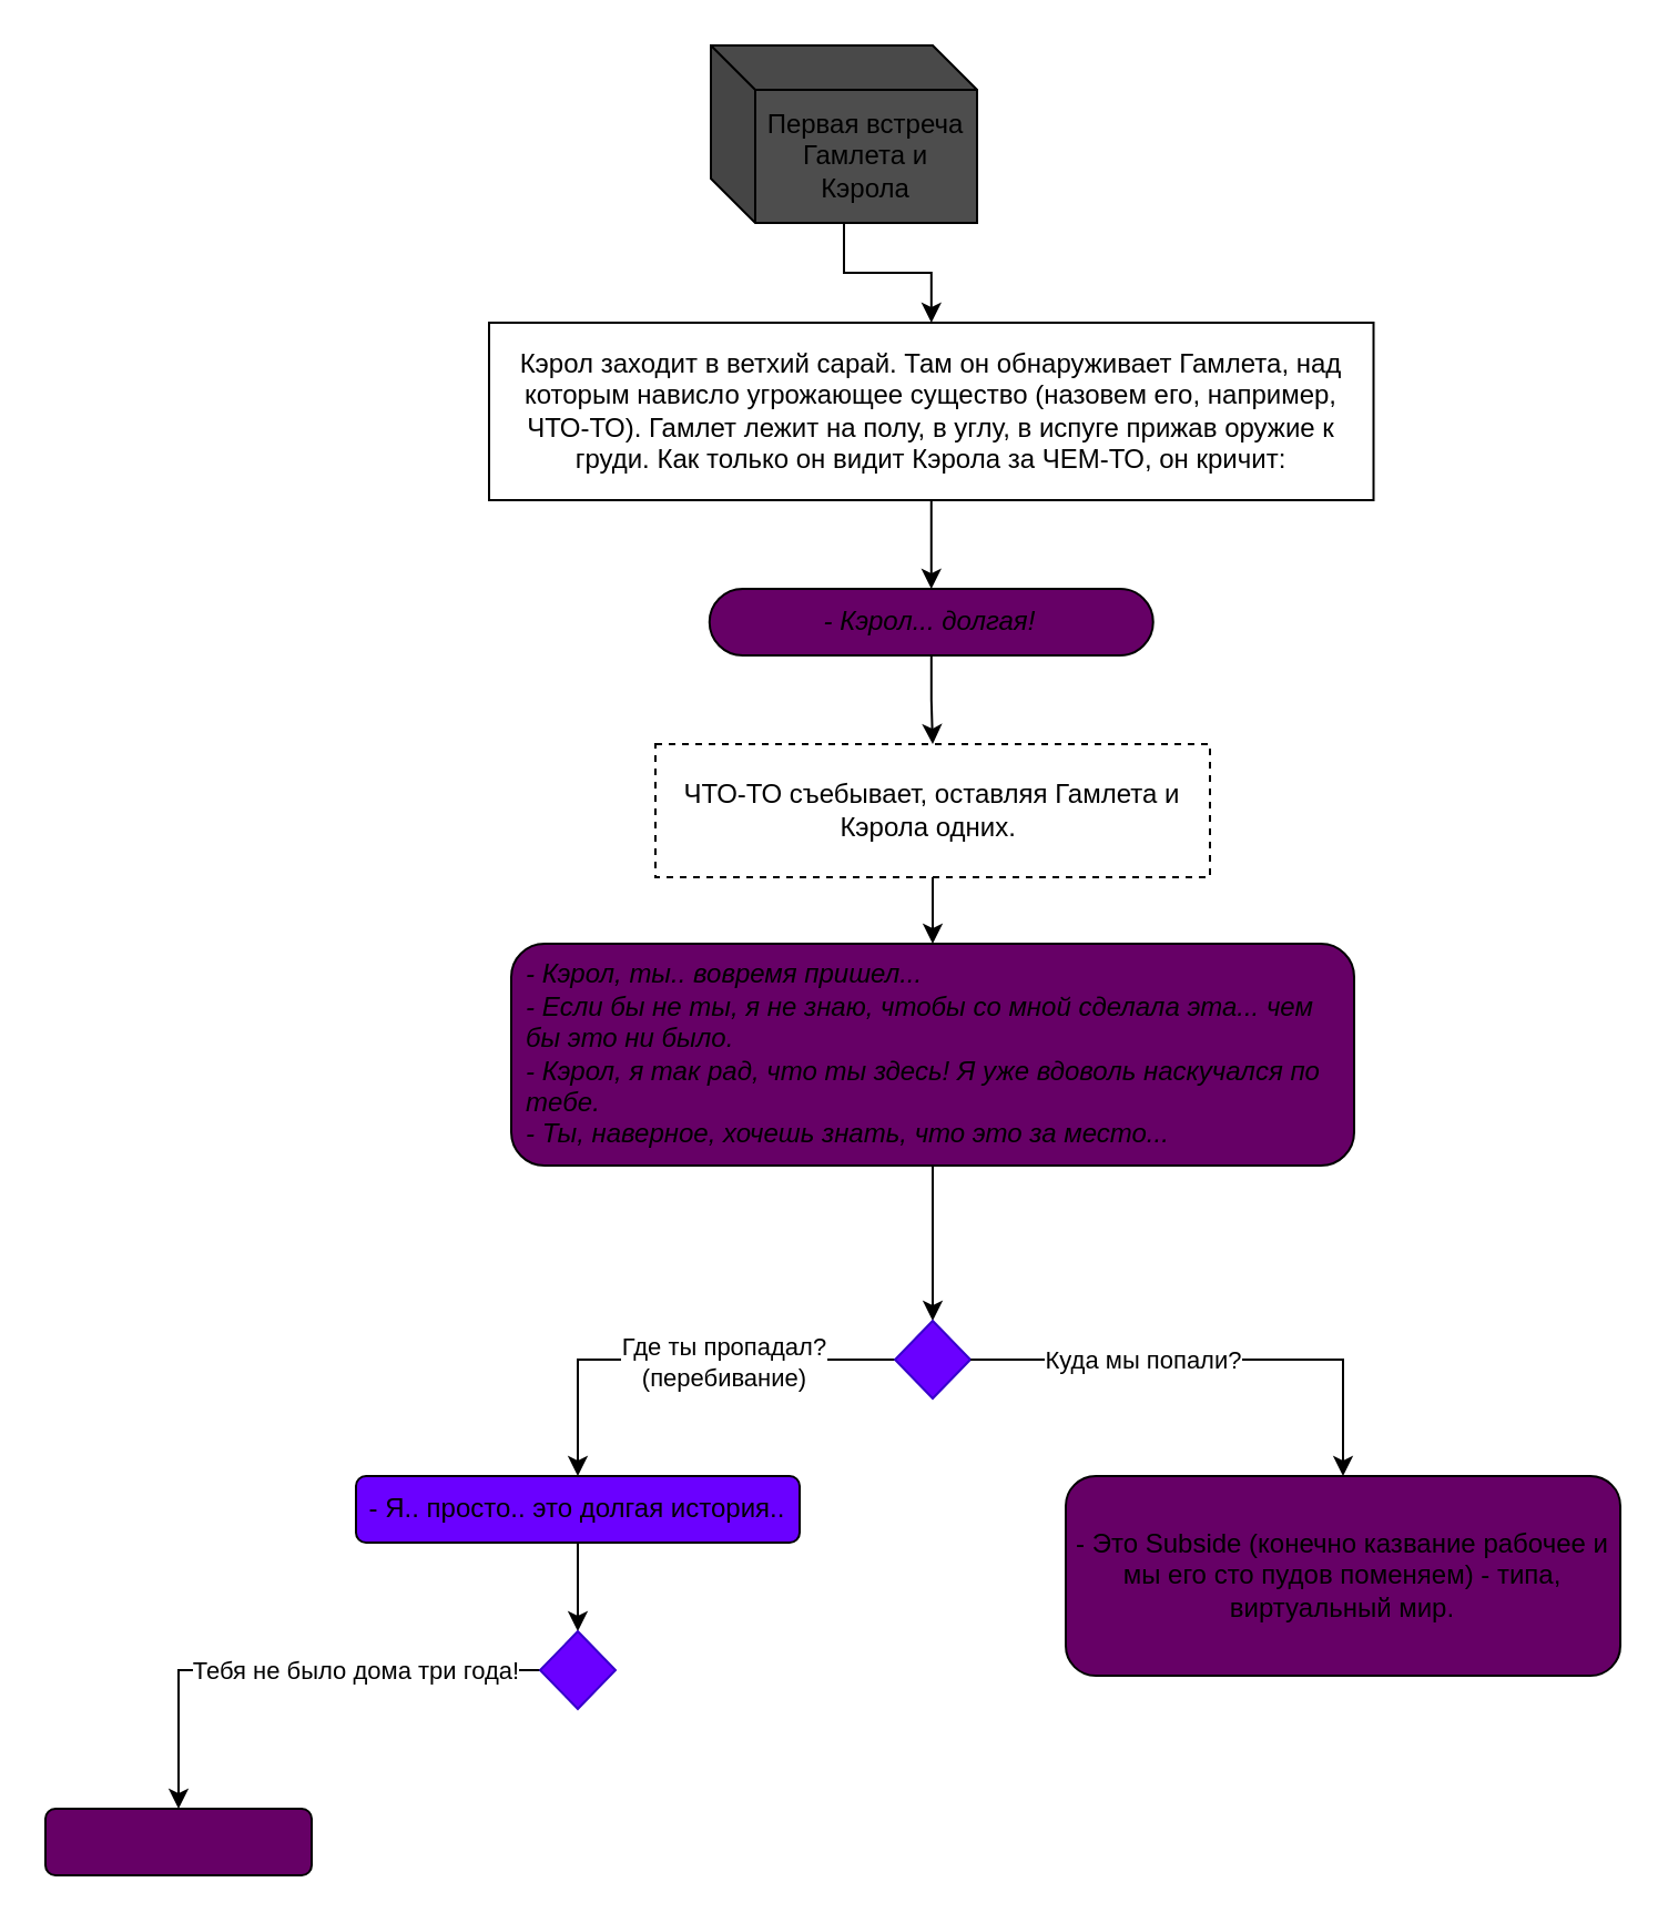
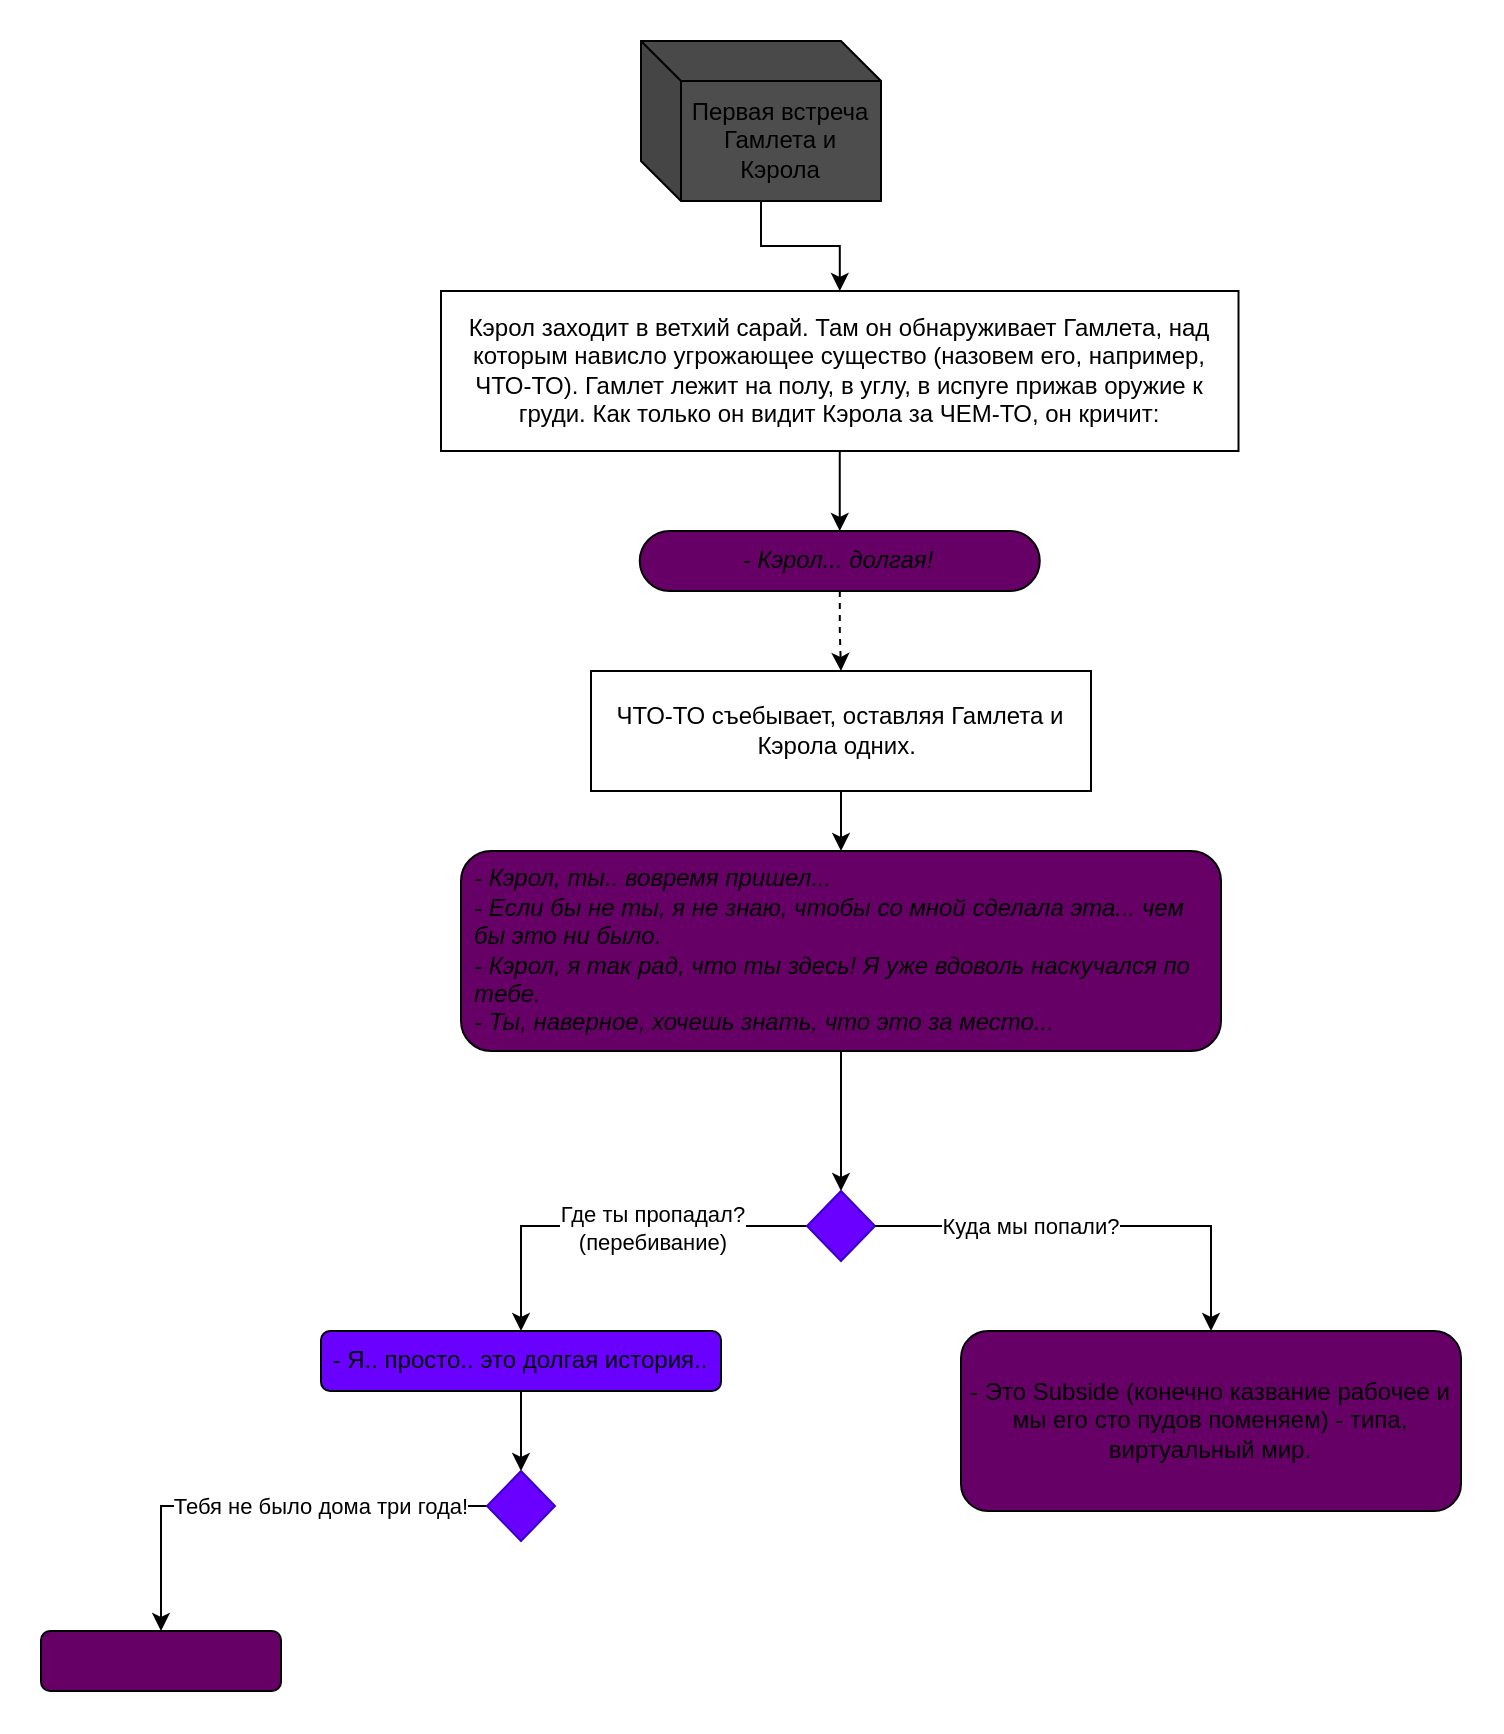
- <mxCell id="6" value="" style="edgeStyle=orthogonalEdgeStyle;rounded=0;orthogonalLoop=1;jettySize=auto;html=1;" edge="1" parent="1" source="7" target="9"><mxGeometry relative="1" as="geometry" /></mxCell>
+ <mxCell id="6" value="" style="edgeStyle=orthogonalEdgeStyle;rounded=0;orthogonalLoop=1;jettySize=auto;html=1;dashed=1;" edge="1" parent="1" source="7" target="9"><mxGeometry relative="1" as="geometry" /></mxCell>
- <mxCell id="9" value="ЧТО-ТО съебывает, оставляя Гамлета и Кэрола одних.&amp;nbsp;" style="rounded=0;whiteSpace=wrap;html=1;dashed=1;" vertex="1" parent="1"><mxGeometry x="295" y="335" width="250" height="60" as="geometry" /></mxCell>
+ <mxCell id="9" value="ЧТО-ТО съебывает, оставляя Гамлета и Кэрола одних.&amp;nbsp;" style="rounded=0;whiteSpace=wrap;html=1;" vertex="1" parent="1"><mxGeometry x="295" y="335" width="250" height="60" as="geometry" /></mxCell>
